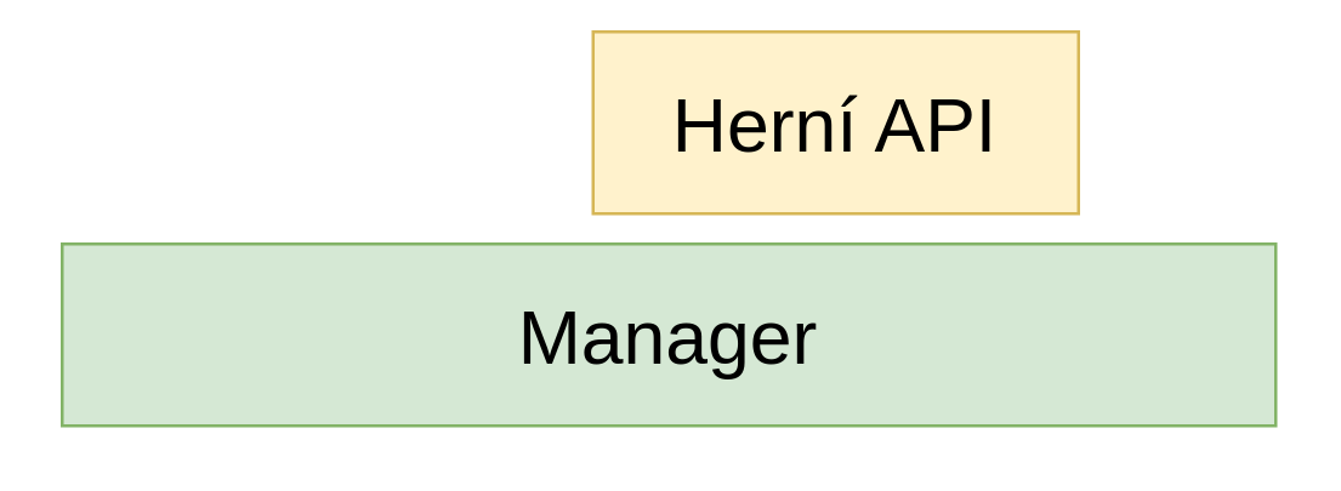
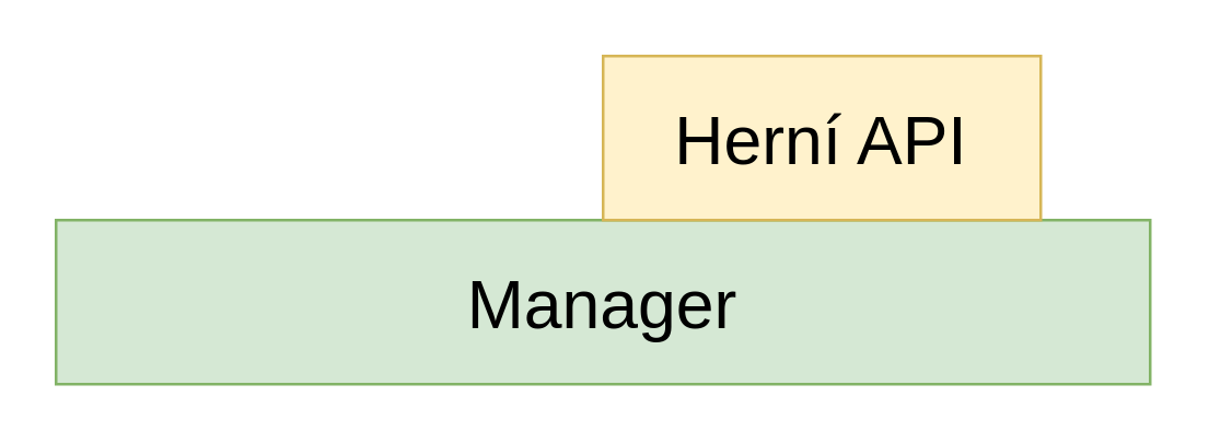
- <mxCell id="3" value="&lt;font style=&quot;font-size: 25px&quot;&gt;Herní API&lt;/font&gt;" style="rounded=0;whiteSpace=wrap;html=1;fillColor=#fff2cc;strokeColor=#d6b656;" parent="1" vertex="1"><mxGeometry x="195" y="10" width="160" height="60" as="geometry" /></mxCell>
+ <mxCell id="3" value="&lt;font style=&quot;font-size: 25px&quot;&gt;Herní API&lt;/font&gt;" style="rounded=0;whiteSpace=wrap;html=1;fillColor=#fff2cc;strokeColor=#d6b656;" parent="1" vertex="1"><mxGeometry x="220" y="20" width="160" height="60" as="geometry" /></mxCell>
